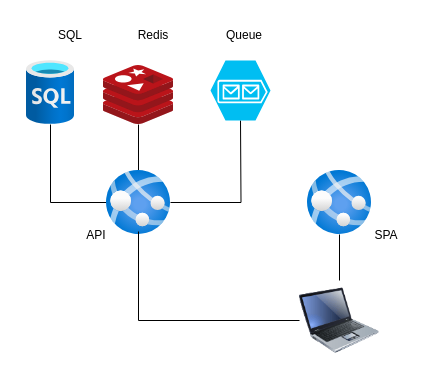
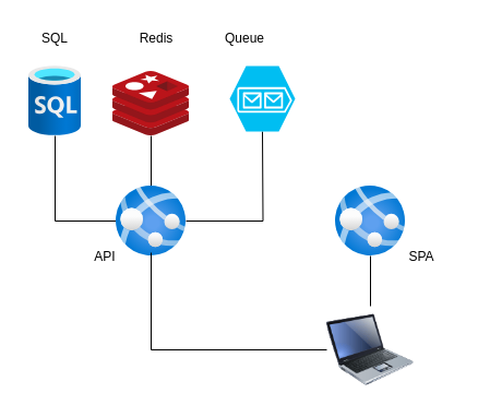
- <mxCell id="14" value="SQL" style="text;html=1;align=center;verticalAlign=middle;whiteSpace=wrap;rounded=0;" vertex="1" parent="1"><mxGeometry x="40" y="20" width="60" height="30" as="geometry" /></mxCell>
+ <mxCell id="14" value="SQL" style="text;html=1;align=center;verticalAlign=middle;whiteSpace=wrap;rounded=0;" vertex="1" parent="1"><mxGeometry x="20" y="20" width="60" height="30" as="geometry" /></mxCell>
- <mxCell id="15" value="Redis" style="text;html=1;align=center;verticalAlign=middle;whiteSpace=wrap;rounded=0;" vertex="1" parent="1"><mxGeometry x="123" y="20" width="60" height="30" as="geometry" /></mxCell>
+ <mxCell id="15" value="Redis" style="text;html=1;align=center;verticalAlign=middle;whiteSpace=wrap;rounded=0;" vertex="1" parent="1"><mxGeometry x="113" y="20" width="60" height="30" as="geometry" /></mxCell>
- <mxCell id="16" value="Queue" style="text;html=1;align=center;verticalAlign=middle;whiteSpace=wrap;rounded=0;" vertex="1" parent="1"><mxGeometry x="214" y="20" width="60" height="30" as="geometry" /></mxCell>
+ <mxCell id="16" value="Queue" style="text;html=1;align=center;verticalAlign=middle;whiteSpace=wrap;rounded=0;" vertex="1" parent="1"><mxGeometry x="194" y="20" width="60" height="30" as="geometry" /></mxCell>
